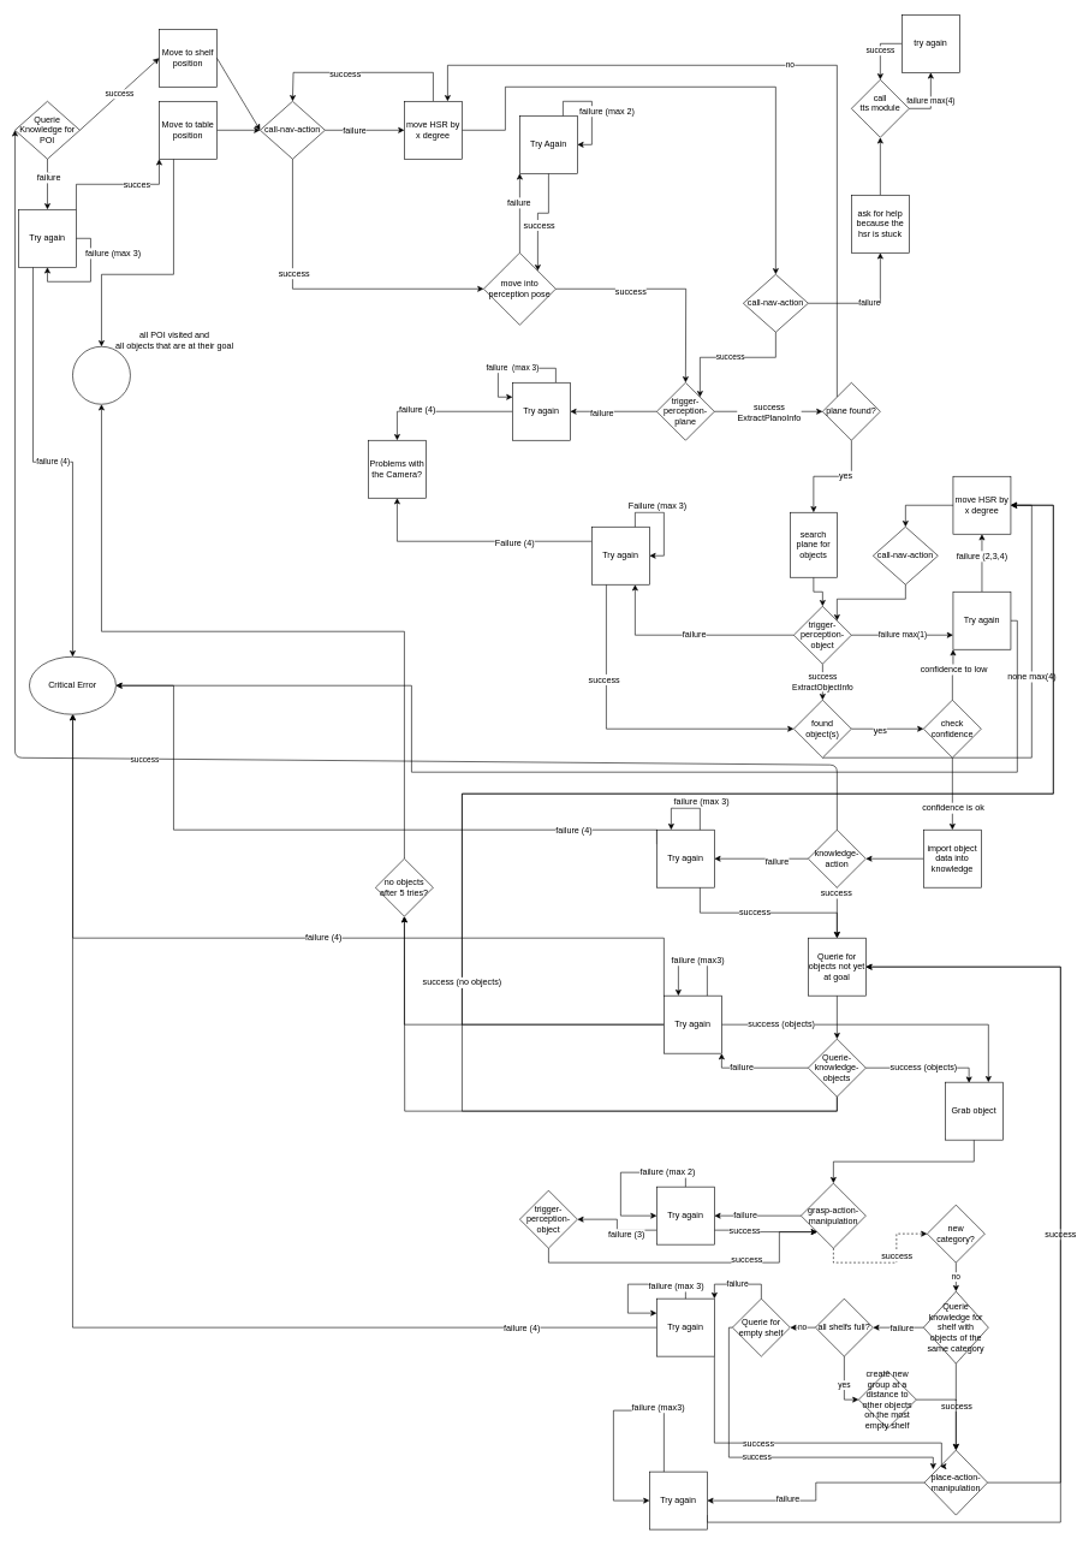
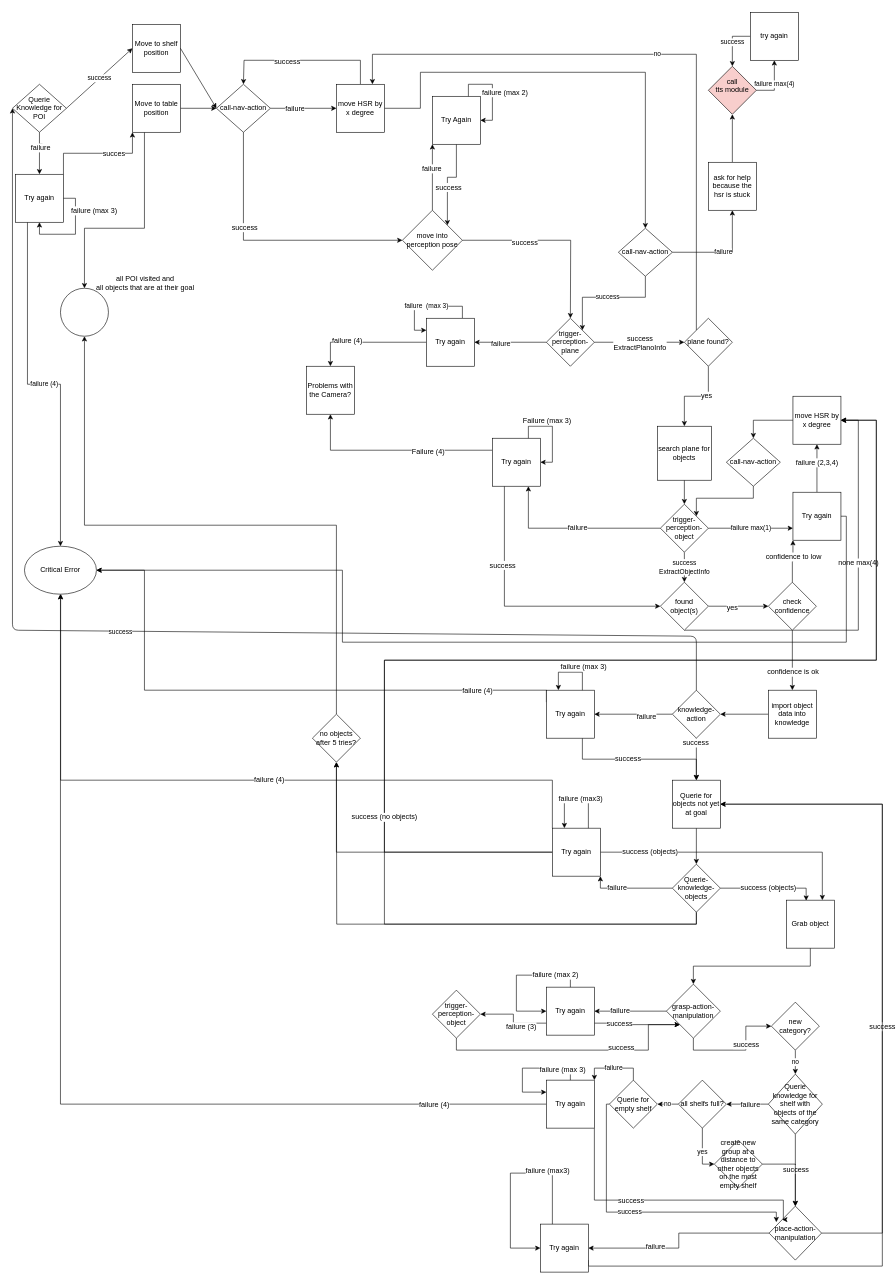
- <mxCell id="159" value="&lt;div&gt;call&lt;/div&gt;&lt;div&gt;tts module&lt;/div&gt;&lt;div&gt;&lt;br&gt;&lt;/div&gt;" style="rhombus;whiteSpace=wrap;html=1;" parent="1" vertex="1"><mxGeometry x="1180" y="110" width="80" height="80" as="geometry" /></mxCell>
+ <mxCell id="159" value="&lt;div&gt;call&lt;/div&gt;&lt;div&gt;tts module&lt;/div&gt;&lt;div&gt;&lt;br&gt;&lt;/div&gt;" style="rhombus;whiteSpace=wrap;html=1;fillColor=#f8cecc;" parent="1" vertex="1"><mxGeometry x="1180" y="110" width="80" height="80" as="geometry" /></mxCell>
- <mxCell id="50" value="search plane for objects" style="whiteSpace=wrap;html=1;aspect=fixed;" parent="1" vertex="1"><mxGeometry x="1095" y="710" width="65" height="90" as="geometry" /></mxCell>
+ <mxCell id="50" value="search plane for objects" style="whiteSpace=wrap;html=1;aspect=fixed;" parent="1" vertex="1"><mxGeometry x="1095" y="710" width="90" height="90" as="geometry" /></mxCell>
- <mxCell id="109" style="edgeStyle=orthogonalEdgeStyle;rounded=0;orthogonalLoop=1;jettySize=auto;html=1;exitX=0.5;exitY=1;exitDx=0;exitDy=0;strokeColor=#000000;entryX=0;entryY=0.5;entryDx=0;entryDy=0;dashed=1;" parent="1" source="113" target="163" edge="1"><mxGeometry relative="1" as="geometry"><mxPoint x="1310" y="1770" as="targetPoint" /></mxGeometry></mxCell>
+ <mxCell id="109" style="edgeStyle=orthogonalEdgeStyle;rounded=0;orthogonalLoop=1;jettySize=auto;html=1;exitX=0.5;exitY=1;exitDx=0;exitDy=0;strokeColor=#000000;entryX=0;entryY=0.5;entryDx=0;entryDy=0;" parent="1" source="113" target="163" edge="1"><mxGeometry relative="1" as="geometry"><mxPoint x="1310" y="1770" as="targetPoint" /></mxGeometry></mxCell>
